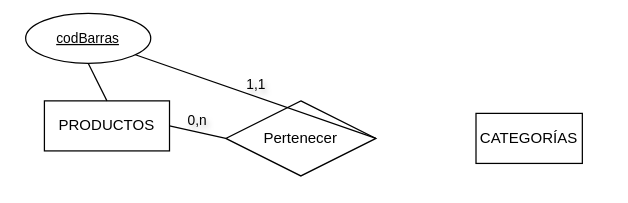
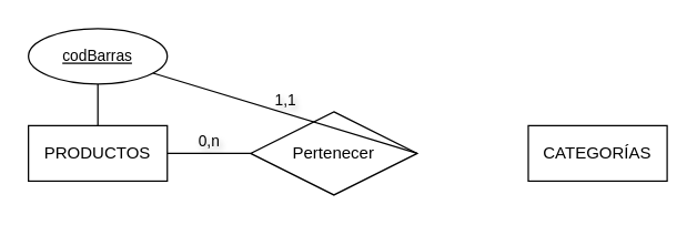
- <mxCell id="8" value="&lt;u&gt;codBarras&lt;/u&gt;" style="ellipse;whiteSpace=wrap;html=1;align=center;fontFamily=Helvetica;fontSize=11;fontColor=default;labelBackgroundColor=none;" parent="1" vertex="1"><mxGeometry x="20" y="10" width="100" height="40" as="geometry" /></mxCell>
+ <mxCell id="8" value="&lt;u&gt;codBarras&lt;/u&gt;" style="ellipse;whiteSpace=wrap;html=1;align=center;fontFamily=Helvetica;fontSize=11;fontColor=default;labelBackgroundColor=none;" parent="1" vertex="1"><mxGeometry x="20" y="20" width="100" height="40" as="geometry" /></mxCell>
- <mxCell id="3" value="PRODUCTOS" style="whiteSpace=wrap;html=1;align=center;" parent="1" vertex="1"><mxGeometry x="35" y="80" width="100" height="40" as="geometry" /></mxCell>
+ <mxCell id="3" value="PRODUCTOS" style="whiteSpace=wrap;html=1;align=center;" parent="1" vertex="1"><mxGeometry x="20" y="90" width="100" height="40" as="geometry" /></mxCell>
- <mxCell id="4" value="CATEGORÍAS" style="whiteSpace=wrap;html=1;align=center;" parent="1" vertex="1"><mxGeometry x="380" y="90" width="85" height="40" as="geometry" /></mxCell>
+ <mxCell id="4" value="CATEGORÍAS" style="whiteSpace=wrap;html=1;align=center;" parent="1" vertex="1"><mxGeometry x="380" y="90" width="100" height="40" as="geometry" /></mxCell>
